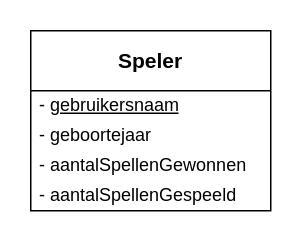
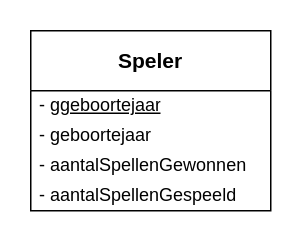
- <mxCell id="3" value="- g&lt;u&gt;ebruikersnaam&lt;/u&gt;" style="text;strokeColor=none;fillColor=none;align=left;verticalAlign=middle;spacingLeft=4;spacingRight=4;overflow=hidden;points=[[0,0.5],[1,0.5]];portConstraint=eastwest;rotatable=0;whiteSpace=wrap;html=1;" vertex="1" parent="2"><mxGeometry y="40" width="160" height="20" as="geometry" /></mxCell>
+ <mxCell id="3" value="- g&lt;u&gt;geboortejaar&lt;/u&gt;" style="text;strokeColor=none;fillColor=none;align=left;verticalAlign=middle;spacingLeft=4;spacingRight=4;overflow=hidden;points=[[0,0.5],[1,0.5]];portConstraint=eastwest;rotatable=0;whiteSpace=wrap;html=1;" vertex="1" parent="2"><mxGeometry y="40" width="160" height="20" as="geometry" /></mxCell>
